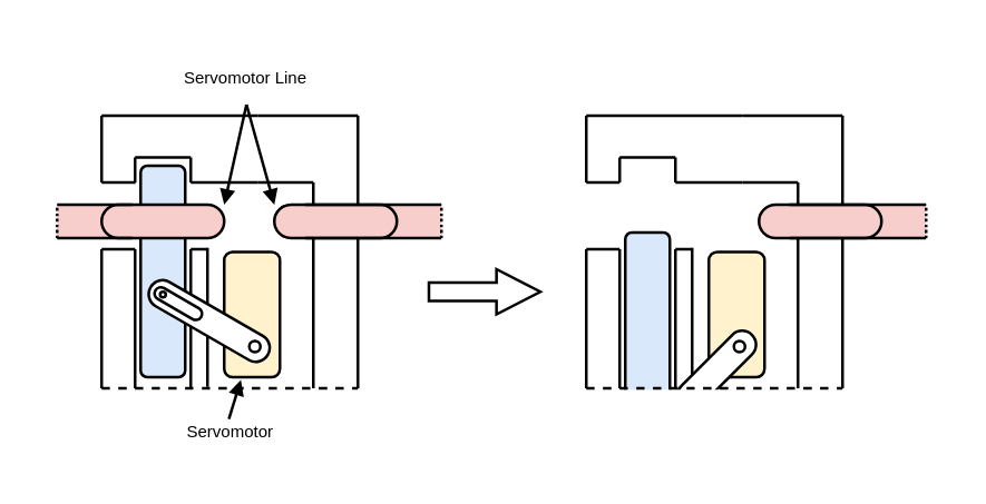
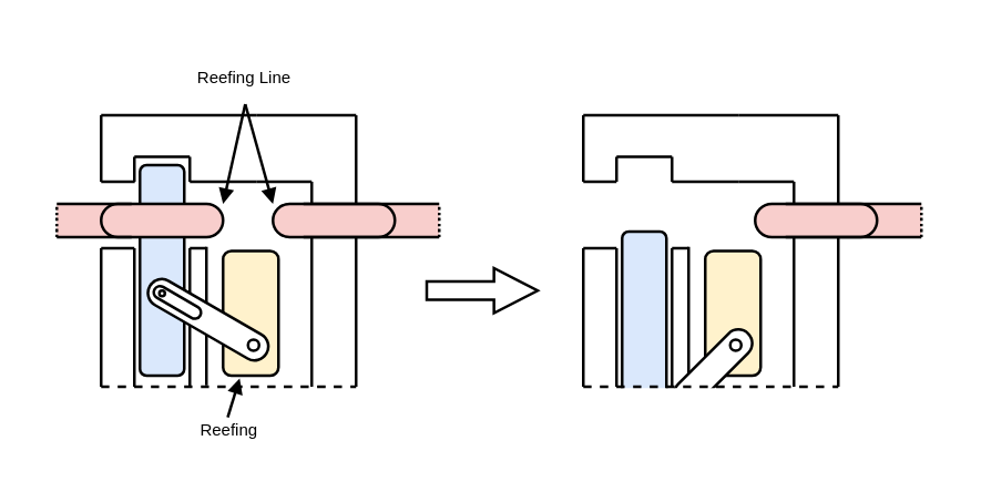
- <mxCell id="10" value="Servomotor Line" style="text;html=1;strokeColor=none;fillColor=none;align=center;verticalAlign=middle;whiteSpace=wrap;rounded=0;fontSize=6;" vertex="1" parent="1"><mxGeometry x="36" y="20" width="104" height="16" as="geometry" /></mxCell>
+ <mxCell id="10" value="Reefing Line" style="text;html=1;strokeColor=none;fillColor=none;align=center;verticalAlign=middle;whiteSpace=wrap;rounded=0;fontSize=6;" vertex="1" parent="1"><mxGeometry x="36" y="20" width="104" height="16" as="geometry" /></mxCell>
- <mxCell id="75" value="Servomotor" style="text;html=1;strokeColor=none;fillColor=none;align=center;verticalAlign=middle;whiteSpace=wrap;rounded=0;fontSize=6;" vertex="1" parent="1"><mxGeometry x="57" y="150" width="51" height="9" as="geometry" /></mxCell>
+ <mxCell id="75" value="Reefing" style="text;html=1;strokeColor=none;fillColor=none;align=center;verticalAlign=middle;whiteSpace=wrap;rounded=0;fontSize=6;" vertex="1" parent="1"><mxGeometry x="57" y="150" width="51" height="9" as="geometry" /></mxCell>
